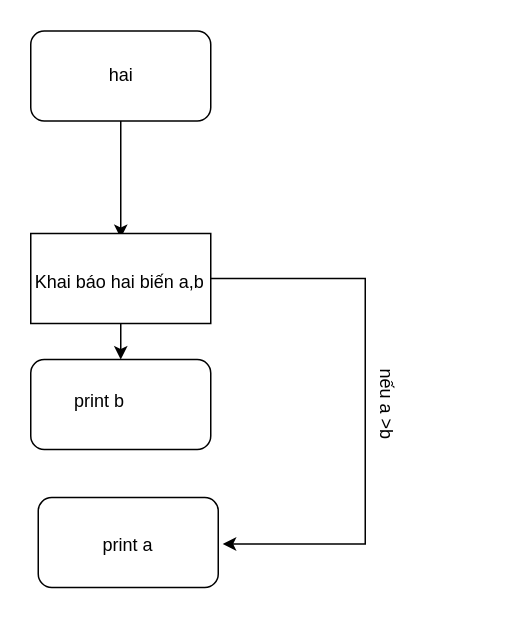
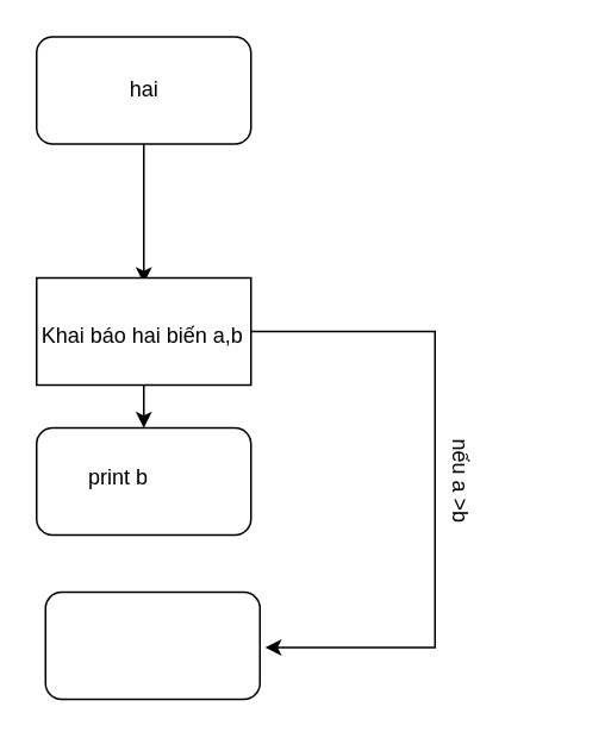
- <mxCell id="12" value="print a" style="text;html=1;align=center;verticalAlign=middle;whiteSpace=wrap;rounded=0;" vertex="1" parent="1"><mxGeometry x="55" y="348" width="60" height="30" as="geometry" /></mxCell>
